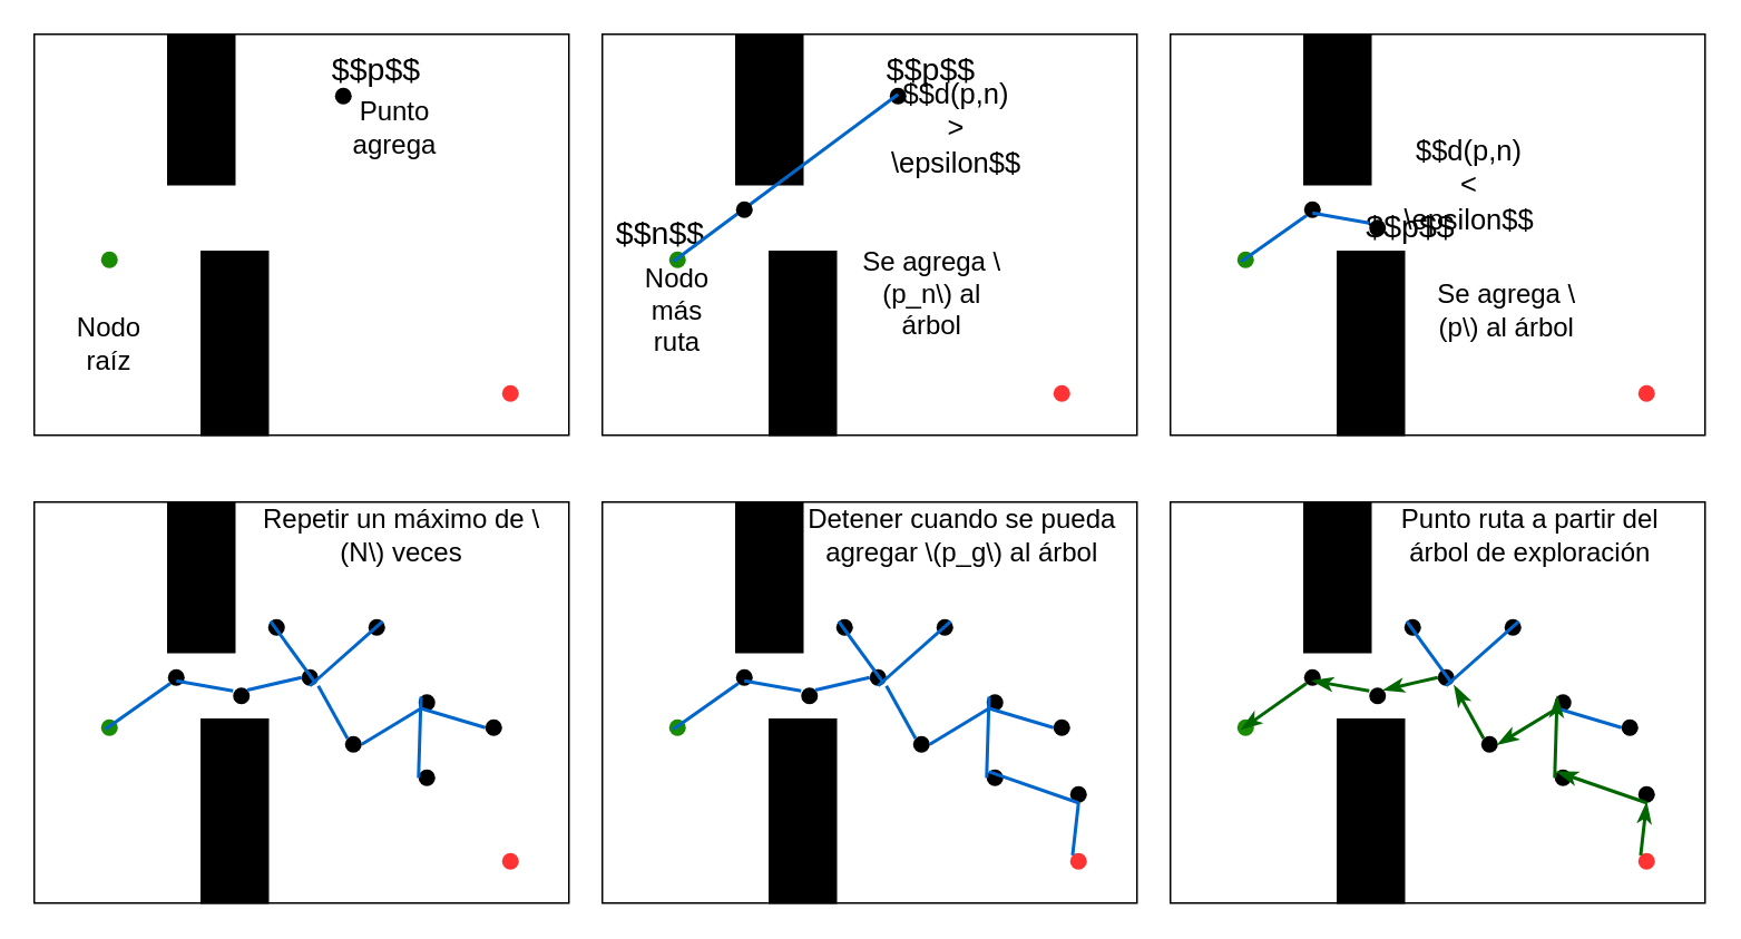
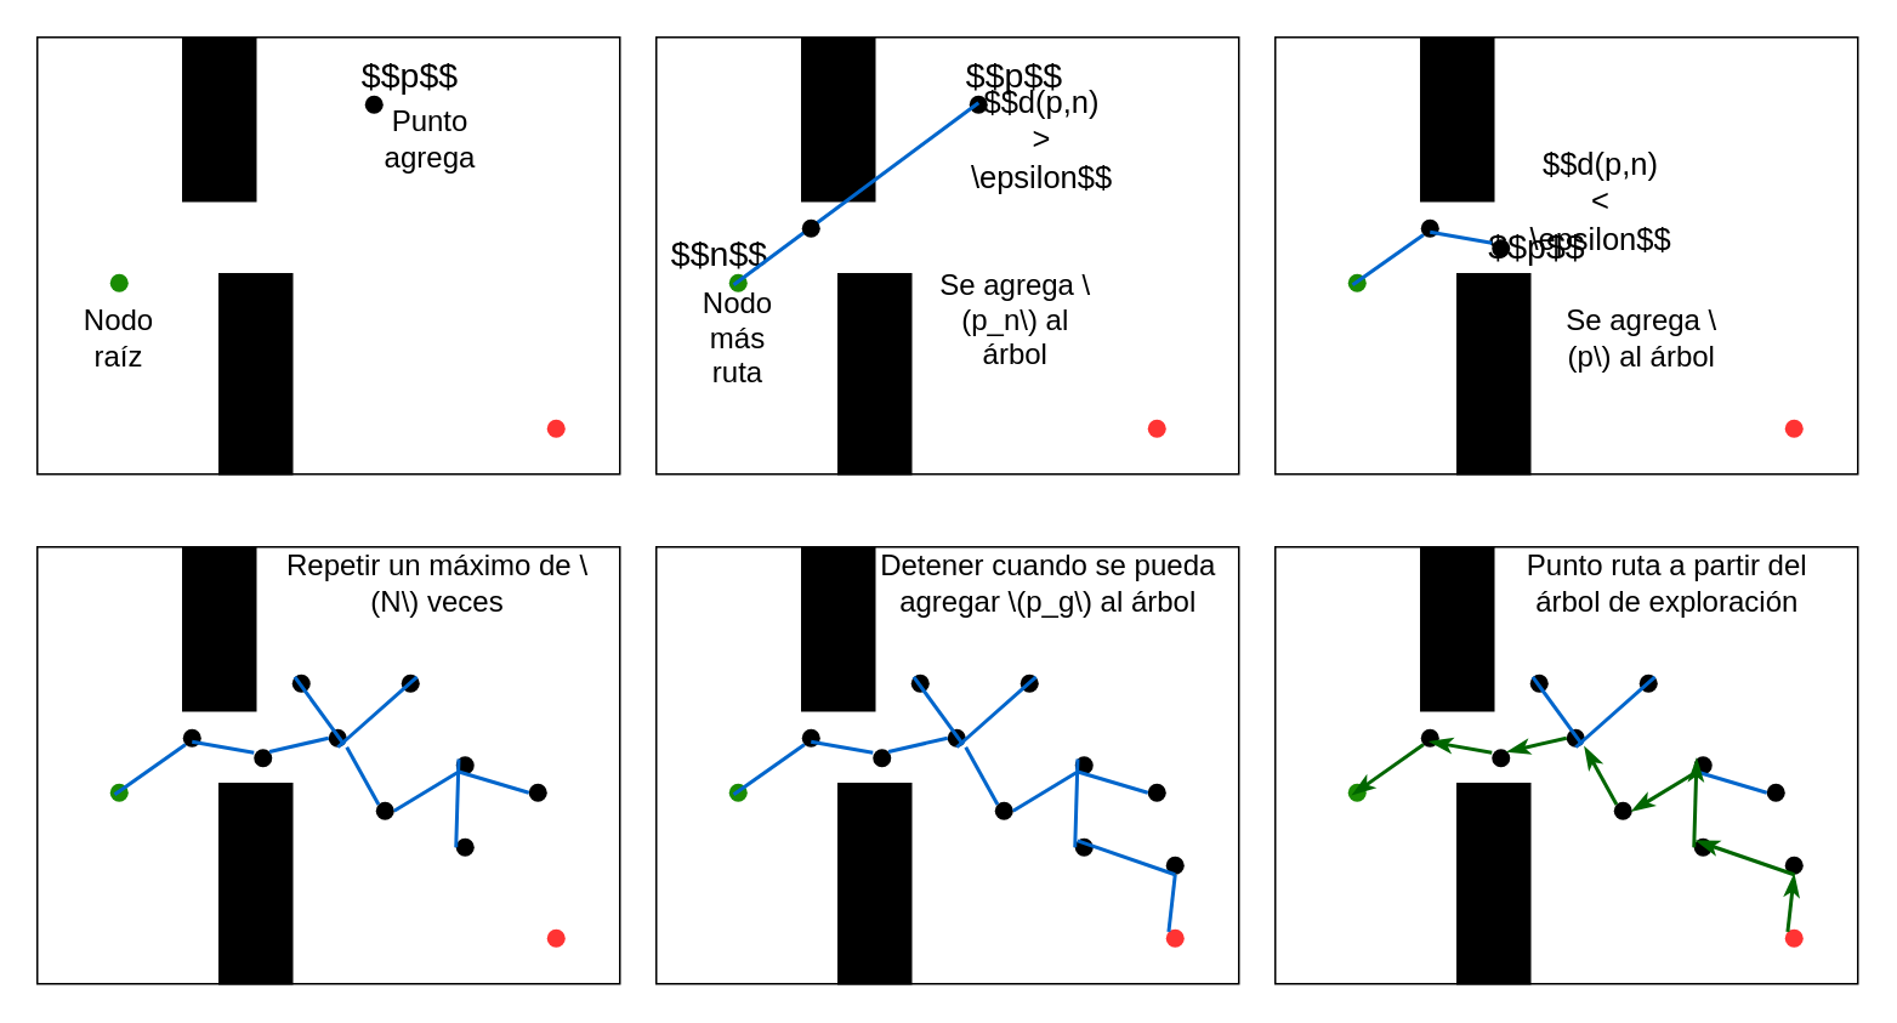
- <mxCell id="14" value="Nodo raíz" style="text;html=1;strokeColor=none;fillColor=none;align=center;verticalAlign=middle;whiteSpace=wrap;rounded=0;fontSize=16;" vertex="1" parent="1"><mxGeometry x="35" y="190" width="60" height="30" as="geometry" /></mxCell>
+ <mxCell id="14" value="Nodo raíz" style="text;html=1;strokeColor=none;fillColor=none;align=center;verticalAlign=middle;whiteSpace=wrap;rounded=0;fontSize=16;" vertex="1" parent="1"><mxGeometry x="35" y="170" width="60" height="30" as="geometry" /></mxCell>
